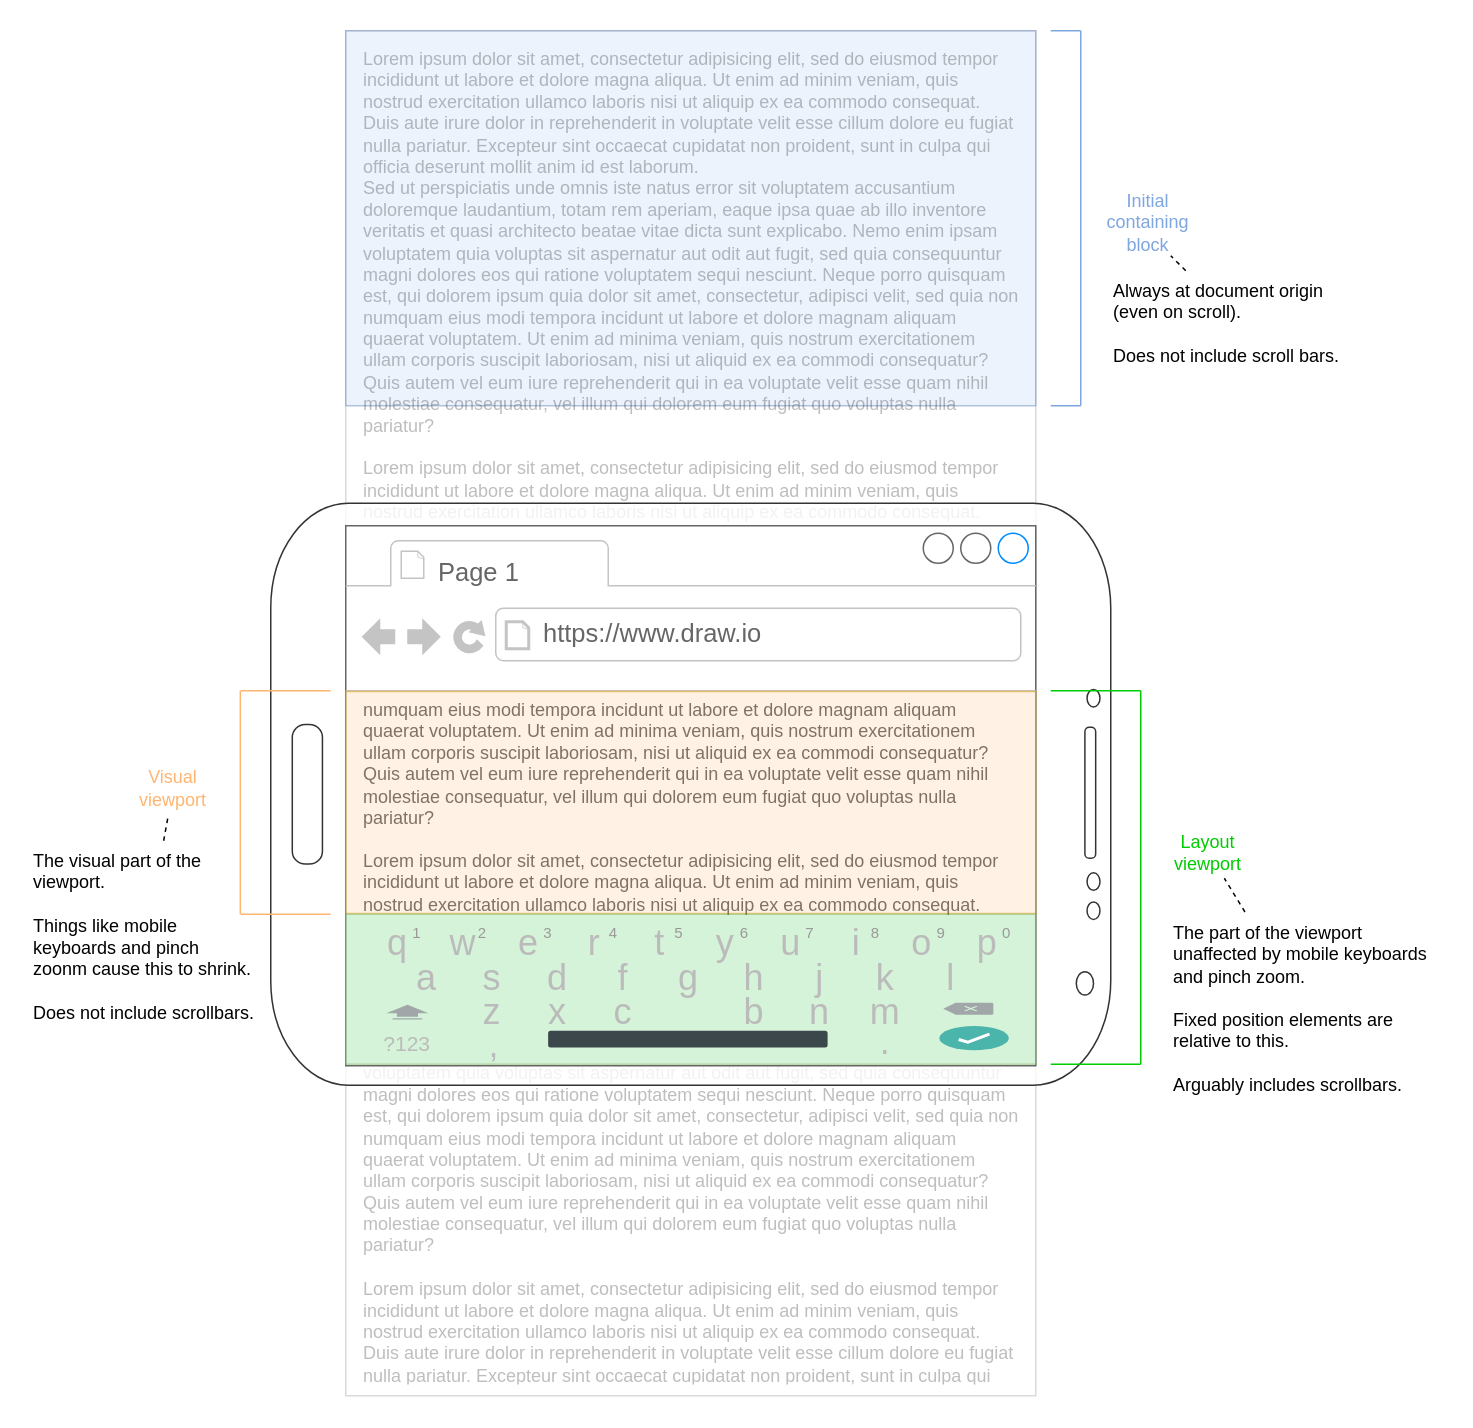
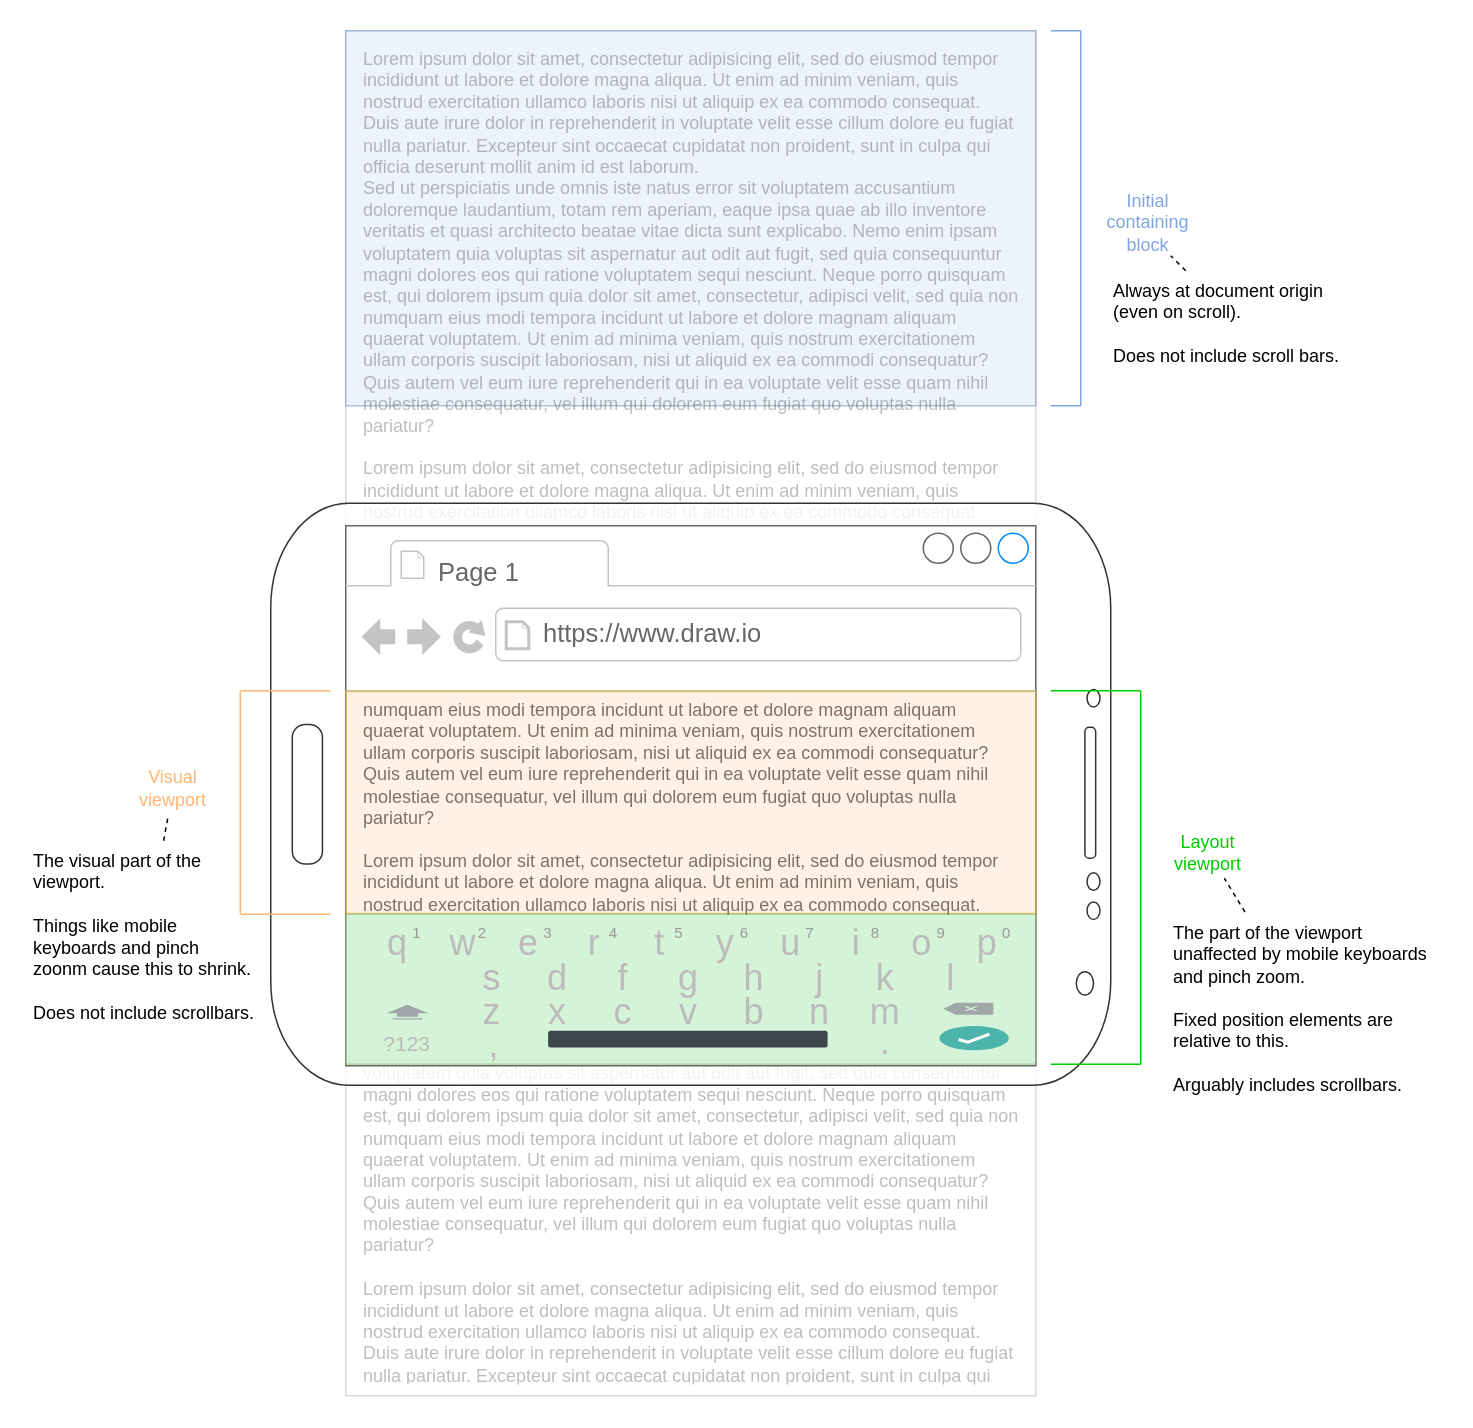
- <mxCell id="40" value="a" style="text;fontColor=#bbbbbb;fontSize=24;verticalAlign=middle;align=center;" parent="29" vertex="1"><mxGeometry x="34.693" y="33.482" width="38.547" height="13.393" as="geometry" /></mxCell>
+ <mxCell id="52" value="v" style="text;fontColor=#bbbbbb;fontSize=24;verticalAlign=middle;align=center;" parent="29" vertex="1"><mxGeometry x="209.441" y="56.25" width="38.547" height="13.393" as="geometry" /></mxCell>
